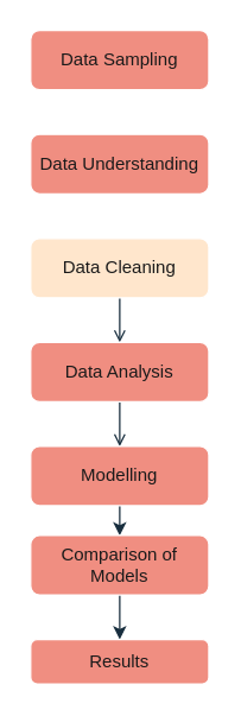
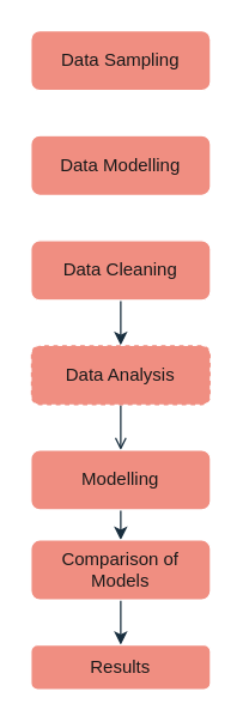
- <mxCell id="3" value="Data Understanding" style="whiteSpace=wrap;html=1;fontSize=12;glass=0;strokeWidth=1;shadow=0;fillColor=#F08E81;strokeColor=#FFFFFF;fontColor=#1A1A1A;rounded=1;" parent="1" vertex="1"><mxGeometry x="20" y="90" width="120" height="40" as="geometry" /></mxCell>
+ <mxCell id="3" value="Data Modelling" style="whiteSpace=wrap;html=1;fontSize=12;glass=0;strokeWidth=1;shadow=0;fillColor=#F08E81;strokeColor=#FFFFFF;fontColor=#1A1A1A;rounded=1;" parent="1" vertex="1"><mxGeometry x="20" y="90" width="120" height="40" as="geometry" /></mxCell>
- <mxCell id="5" value="Data Cleaning" style="whiteSpace=wrap;html=1;fontSize=12;glass=0;strokeWidth=1;shadow=0;fillColor=#ffe6cc;strokeColor=#FFFFFF;fontColor=#1A1A1A;rounded=1;" parent="1" vertex="1"><mxGeometry x="20" y="160" width="120" height="40" as="geometry" /></mxCell>
+ <mxCell id="5" value="Data Cleaning" style="whiteSpace=wrap;html=1;fontSize=12;glass=0;strokeWidth=1;shadow=0;fillColor=#F08E81;strokeColor=#FFFFFF;fontColor=#1A1A1A;rounded=1;" parent="1" vertex="1"><mxGeometry x="20" y="160" width="120" height="40" as="geometry" /></mxCell>
- <mxCell id="4" value="" style="edgeStyle=orthogonalEdgeStyle;orthogonalLoop=1;jettySize=auto;html=1;labelBackgroundColor=#B0E3E6;strokeColor=#182E3E;fontColor=#1A1A1A;curved=1;endArrow=open;" parent="1" source="5" target="7" edge="1"><mxGeometry relative="1" as="geometry" /></mxCell>
+ <mxCell id="4" value="" style="edgeStyle=orthogonalEdgeStyle;orthogonalLoop=1;jettySize=auto;html=1;labelBackgroundColor=#B0E3E6;strokeColor=#182E3E;fontColor=#1A1A1A;curved=1;" parent="1" source="5" target="7" edge="1"><mxGeometry relative="1" as="geometry" /></mxCell>
- <mxCell id="7" value="Data Analysis" style="whiteSpace=wrap;html=1;shadow=0;strokeWidth=1;glass=0;fillColor=#F08E81;strokeColor=#FFFFFF;fontColor=#1A1A1A;rounded=1;" parent="1" vertex="1"><mxGeometry x="20" y="230" width="120" height="40" as="geometry" /></mxCell>
+ <mxCell id="7" value="Data Analysis" style="whiteSpace=wrap;html=1;shadow=0;strokeWidth=1;glass=0;fillColor=#F08E81;strokeColor=#FFFFFF;fontColor=#1A1A1A;rounded=1;dashed=1;" parent="1" vertex="1"><mxGeometry x="20" y="230" width="120" height="40" as="geometry" /></mxCell>
